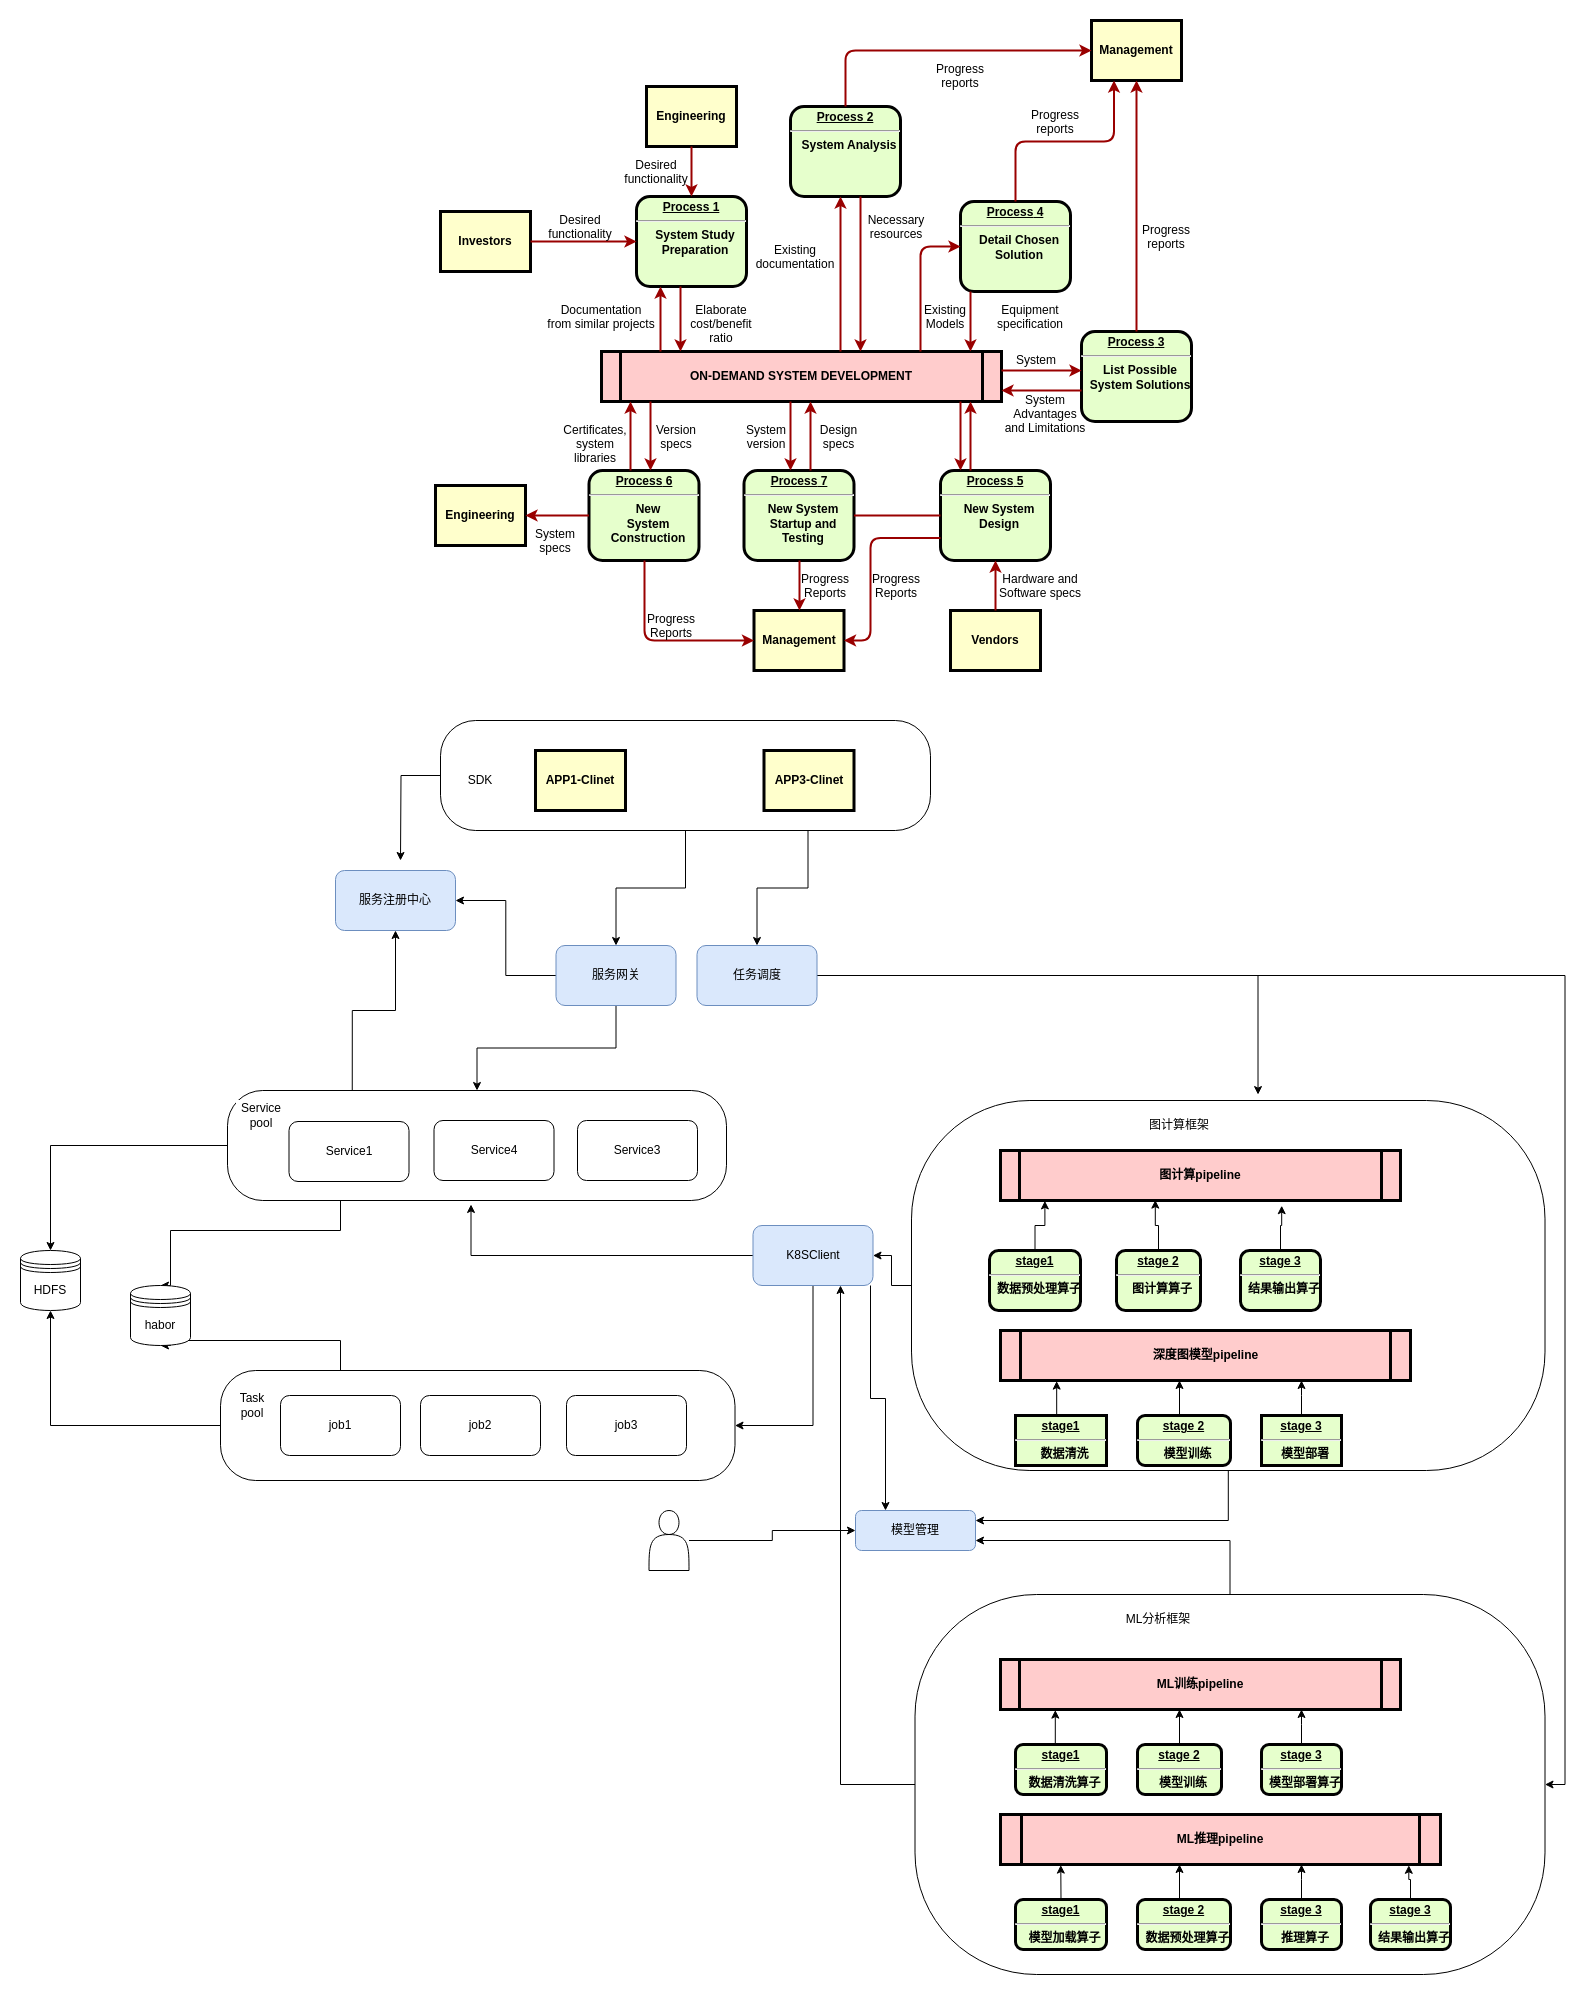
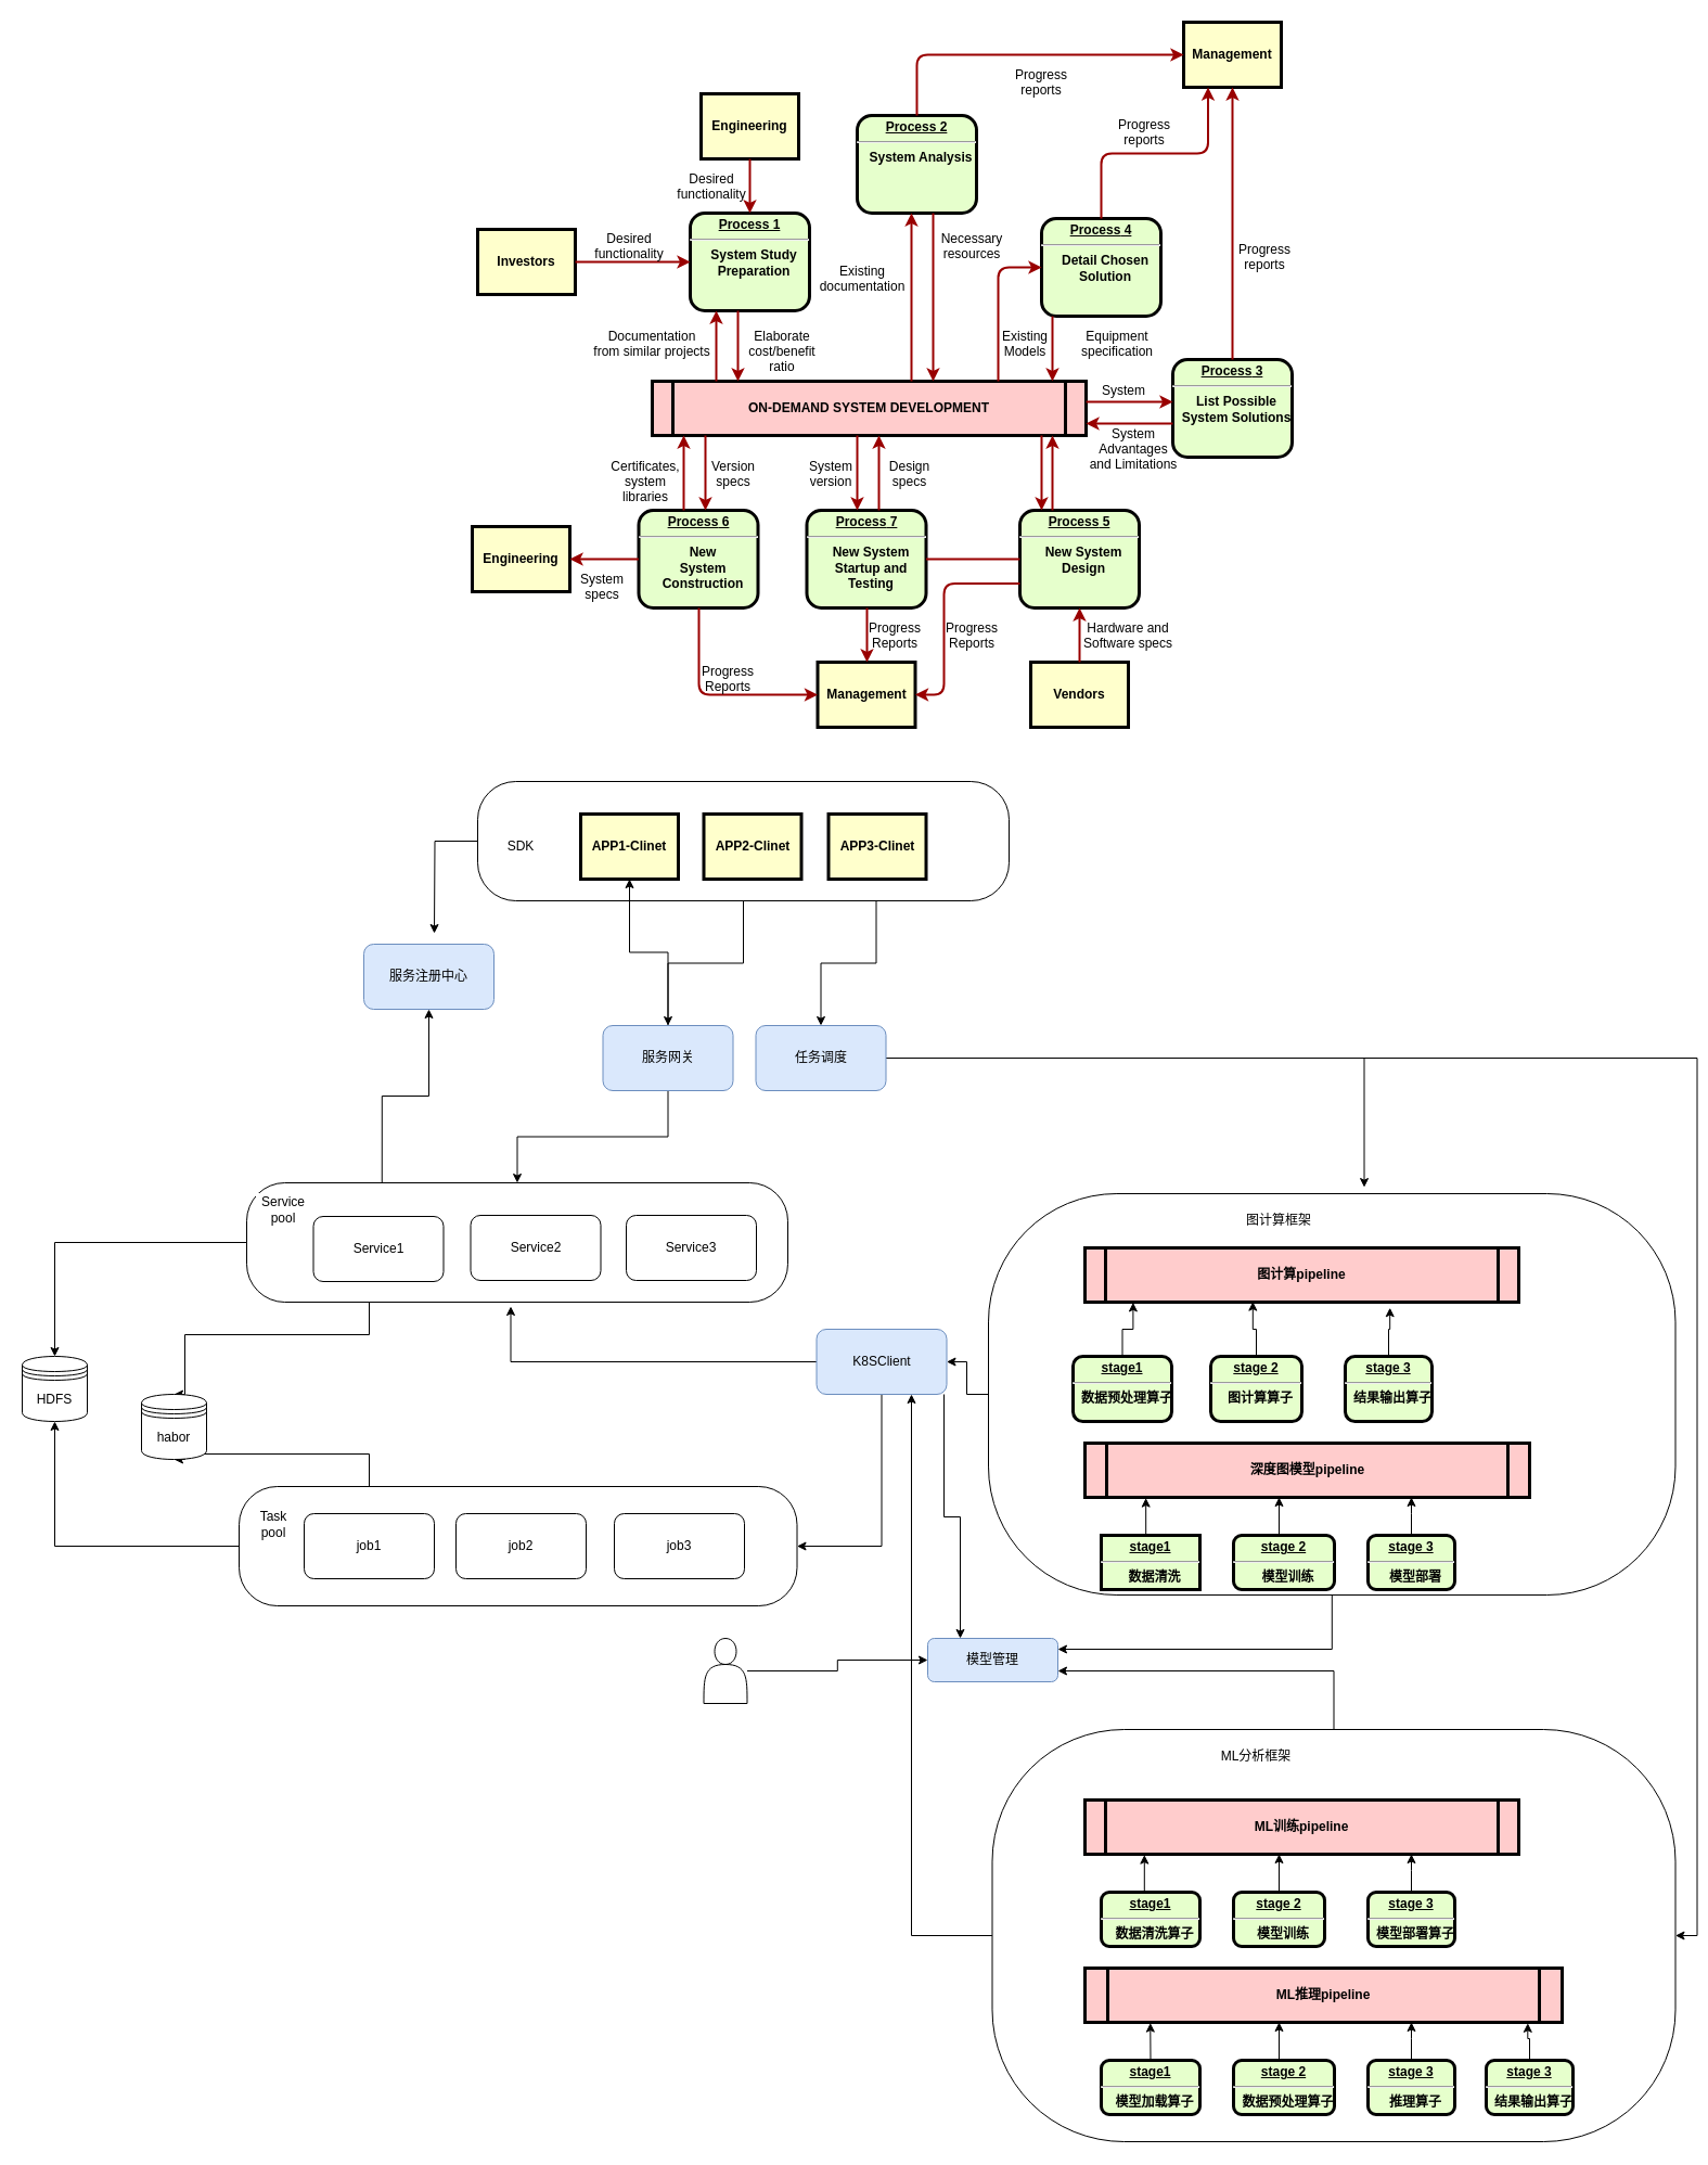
+ <mxCell id="76" value="APP2-Clinet" style="whiteSpace=wrap;align=center;verticalAlign=middle;fontStyle=1;strokeWidth=3;fillColor=#FFFFCC" parent="1" vertex="1"><mxGeometry x="648.5" y="750" width="90" height="60" as="geometry" /></mxCell>
- <mxCell id="89" style="edgeStyle=orthogonalEdgeStyle;rounded=0;orthogonalLoop=1;jettySize=auto;html=1;entryX=1;entryY=0.5;entryDx=0;entryDy=0;" edge="1" parent="1" source="90" target="91"><mxGeometry relative="1" as="geometry" /></mxCell>
+ <mxCell id="89" style="edgeStyle=orthogonalEdgeStyle;rounded=0;orthogonalLoop=1;jettySize=auto;html=1;" edge="1" parent="1" source="90" target="75"><mxGeometry relative="1" as="geometry" /></mxCell>
- <mxCell id="94" value="Service4" style="rounded=1;whiteSpace=wrap;html=1;strokeWidth=1;" parent="1" vertex="1"><mxGeometry x="433.5" y="1120" width="120" height="60" as="geometry" /></mxCell>
+ <mxCell id="94" value="Service2" style="rounded=1;whiteSpace=wrap;html=1;strokeWidth=1;" parent="1" vertex="1"><mxGeometry x="433.5" y="1120" width="120" height="60" as="geometry" /></mxCell>
- <mxCell id="136" value="&lt;p style=&quot;margin: 0px ; margin-top: 4px ; text-align: center ; text-decoration: underline&quot;&gt;&lt;strong&gt;stage 3&lt;br&gt;&lt;/strong&gt;&lt;/p&gt;&lt;hr&gt;&lt;p style=&quot;margin: 0px ; margin-left: 8px&quot;&gt;模型部署&lt;/p&gt;" style="verticalAlign=middle;align=center;overflow=fill;fontSize=12;fontFamily=Helvetica;html=1;fontStyle=1;strokeWidth=3;fillColor=#E6FFCC;rounded=0;" vertex="1" parent="1"><mxGeometry x="1261" y="1415" width="80" height="50" as="geometry" /></mxCell>
+ <mxCell id="136" value="&lt;p style=&quot;margin: 0px ; margin-top: 4px ; text-align: center ; text-decoration: underline&quot;&gt;&lt;strong&gt;stage 3&lt;br&gt;&lt;/strong&gt;&lt;/p&gt;&lt;hr&gt;&lt;p style=&quot;margin: 0px ; margin-left: 8px&quot;&gt;模型部署&lt;/p&gt;" style="verticalAlign=middle;align=center;overflow=fill;fontSize=12;fontFamily=Helvetica;html=1;rounded=1;fontStyle=1;strokeWidth=3;fillColor=#E6FFCC" vertex="1" parent="1"><mxGeometry x="1261" y="1415" width="80" height="50" as="geometry" /></mxCell>
